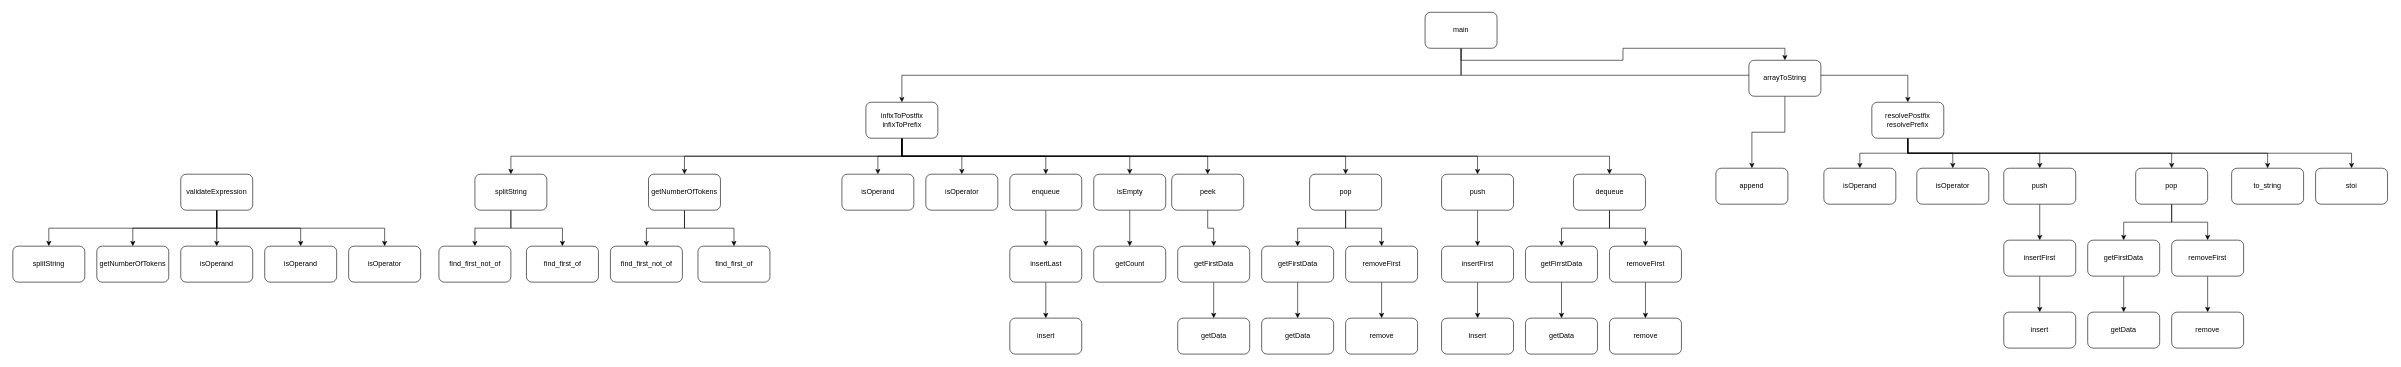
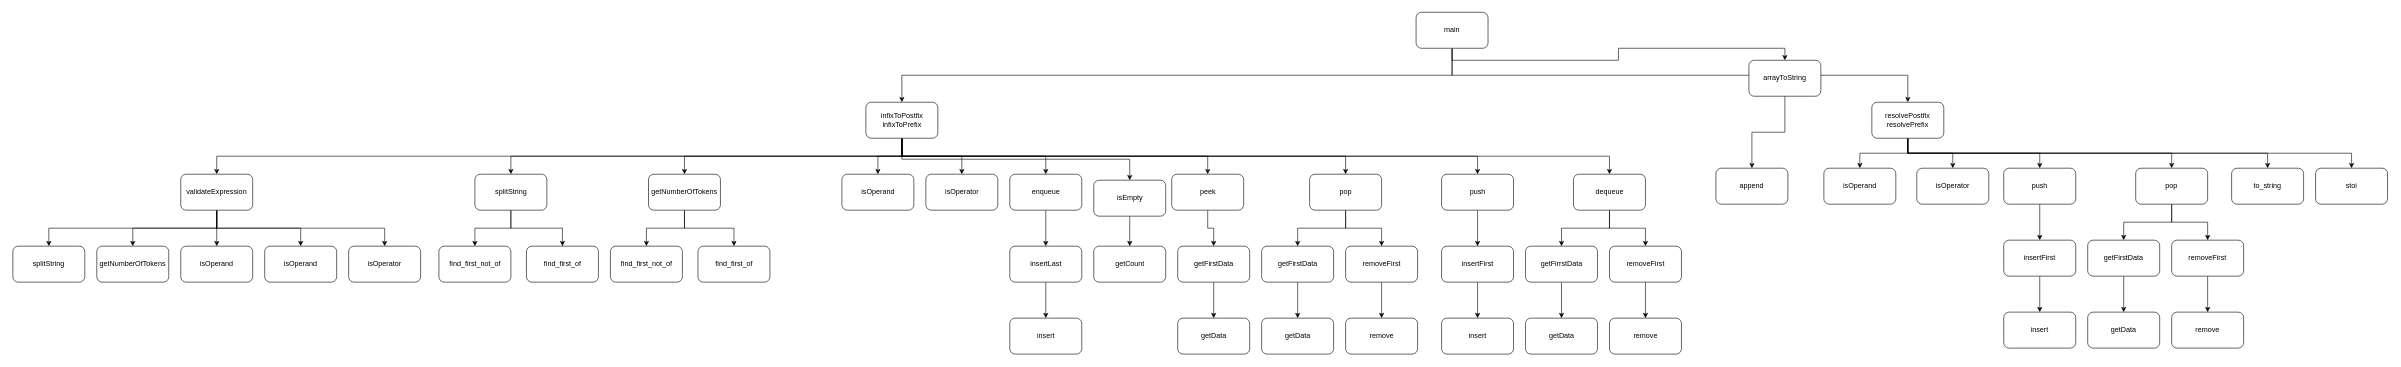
- <mxCell id="5" value="main" style="rounded=1;whiteSpace=wrap;html=1;" vertex="1" parent="1"><mxGeometry x="2375" y="20" width="120" height="60" as="geometry" /></mxCell>
+ <mxCell id="5" value="main" style="rounded=1;whiteSpace=wrap;html=1;" vertex="1" parent="1"><mxGeometry x="2360" y="20" width="120" height="60" as="geometry" /></mxCell>
+ <mxCell id="6" style="edgeStyle=orthogonalEdgeStyle;rounded=0;orthogonalLoop=1;jettySize=auto;html=1;exitX=0.5;exitY=1;exitDx=0;exitDy=0;entryX=0.5;entryY=0;entryDx=0;entryDy=0;" edge="1" parent="1" source="17" target="23"><mxGeometry relative="1" as="geometry" /></mxCell>
- <mxCell id="37" value="isEmpty" style="rounded=1;whiteSpace=wrap;html=1;" vertex="1" parent="1"><mxGeometry x="1822.5" y="290" width="120" height="60" as="geometry" /></mxCell>
+ <mxCell id="37" value="isEmpty" style="rounded=1;whiteSpace=wrap;html=1;" vertex="1" parent="1"><mxGeometry x="1822.5" y="300" width="120" height="60" as="geometry" /></mxCell>
